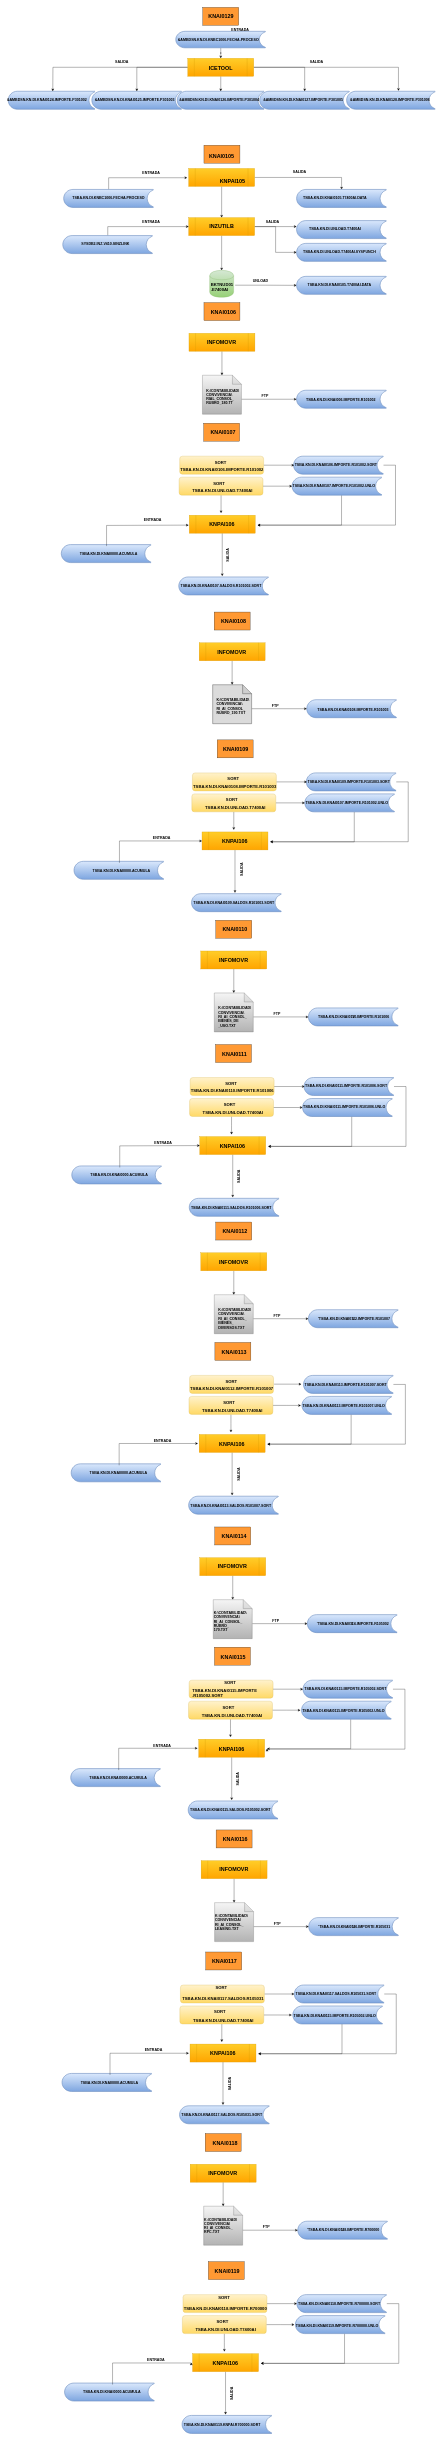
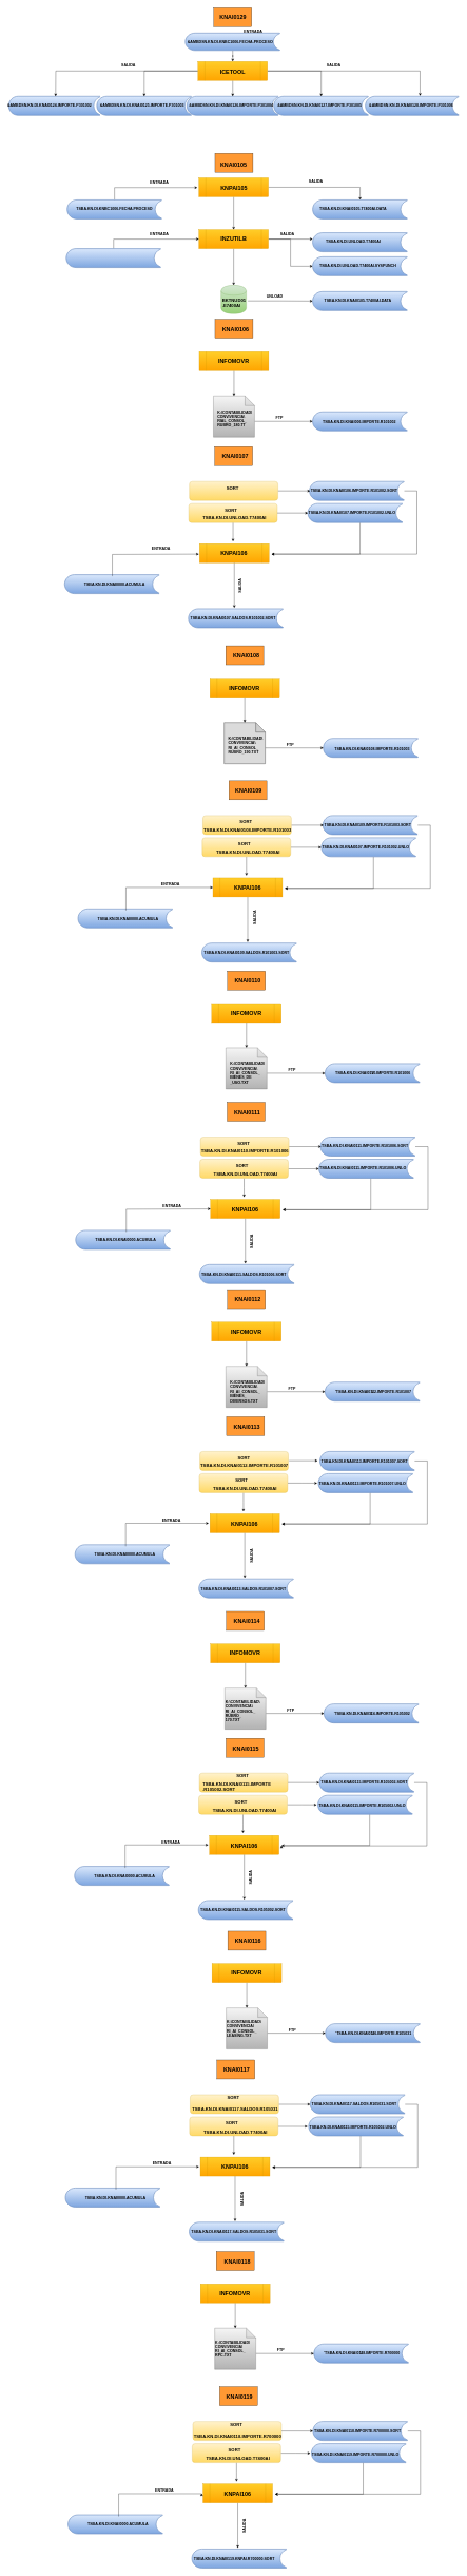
- <mxCell id="37" value="&lt;b&gt;&lt;font style=&quot;font-size: 18px&quot;&gt;KNPAI105&lt;/font&gt;&lt;/b&gt;" style="text;html=1;" parent="1" vertex="1"><mxGeometry x="731" y="583" width="80" height="30" as="geometry" /></mxCell>
+ <mxCell id="37" value="&lt;b&gt;&lt;font style=&quot;font-size: 18px&quot;&gt;KNPAI105&lt;/font&gt;&lt;/b&gt;" style="text;html=1;" parent="1" vertex="1"><mxGeometry x="696" y="573" width="80" height="30" as="geometry" /></mxCell>
- <mxCell id="54" value="&lt;b&gt;SYSDB2.INZ.V410.SINZLINK&lt;/b&gt;" style="text;html=1;" parent="1" vertex="1"><mxGeometry x="269" y="797" width="180" height="30" as="geometry" /></mxCell>
- <mxCell id="79" value="&lt;b&gt;&lt;font style=&quot;font-size: 14px&quot;&gt;TSBA.KN.DI.KNAI0106.IMPORTE.R101002&lt;/font&gt;&lt;/b&gt;" style="text;html=1;" parent="1" vertex="1"><mxGeometry x="599" y="1548" width="260" height="30" as="geometry" /></mxCell>
